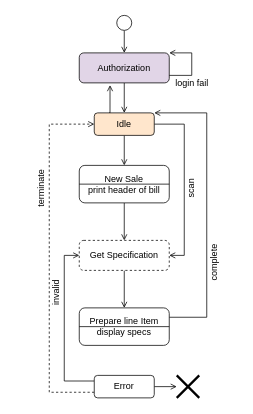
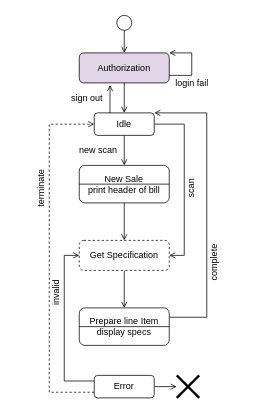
+ <mxCell id="26" value="sign out" style="text;html=1;align=center;verticalAlign=middle;resizable=0;points=[];autosize=1;" vertex="1" parent="1"><mxGeometry x="85" y="120" width="60" height="20" as="geometry" /></mxCell>
- <mxCell id="9" value="Idle" style="rounded=1;whiteSpace=wrap;html=1;fillColor=#ffe6cc;" vertex="1" parent="1"><mxGeometry x="125" y="150" width="80" height="30" as="geometry" /></mxCell>
+ <mxCell id="9" value="Idle" style="rounded=1;whiteSpace=wrap;html=1;" vertex="1" parent="1"><mxGeometry x="125" y="150" width="80" height="30" as="geometry" /></mxCell>
+ <mxCell id="25" value="new scan" style="text;html=1;align=center;verticalAlign=middle;resizable=0;points=[];autosize=1;" vertex="1" parent="1"><mxGeometry x="95" y="190" width="70" height="20" as="geometry" /></mxCell>
